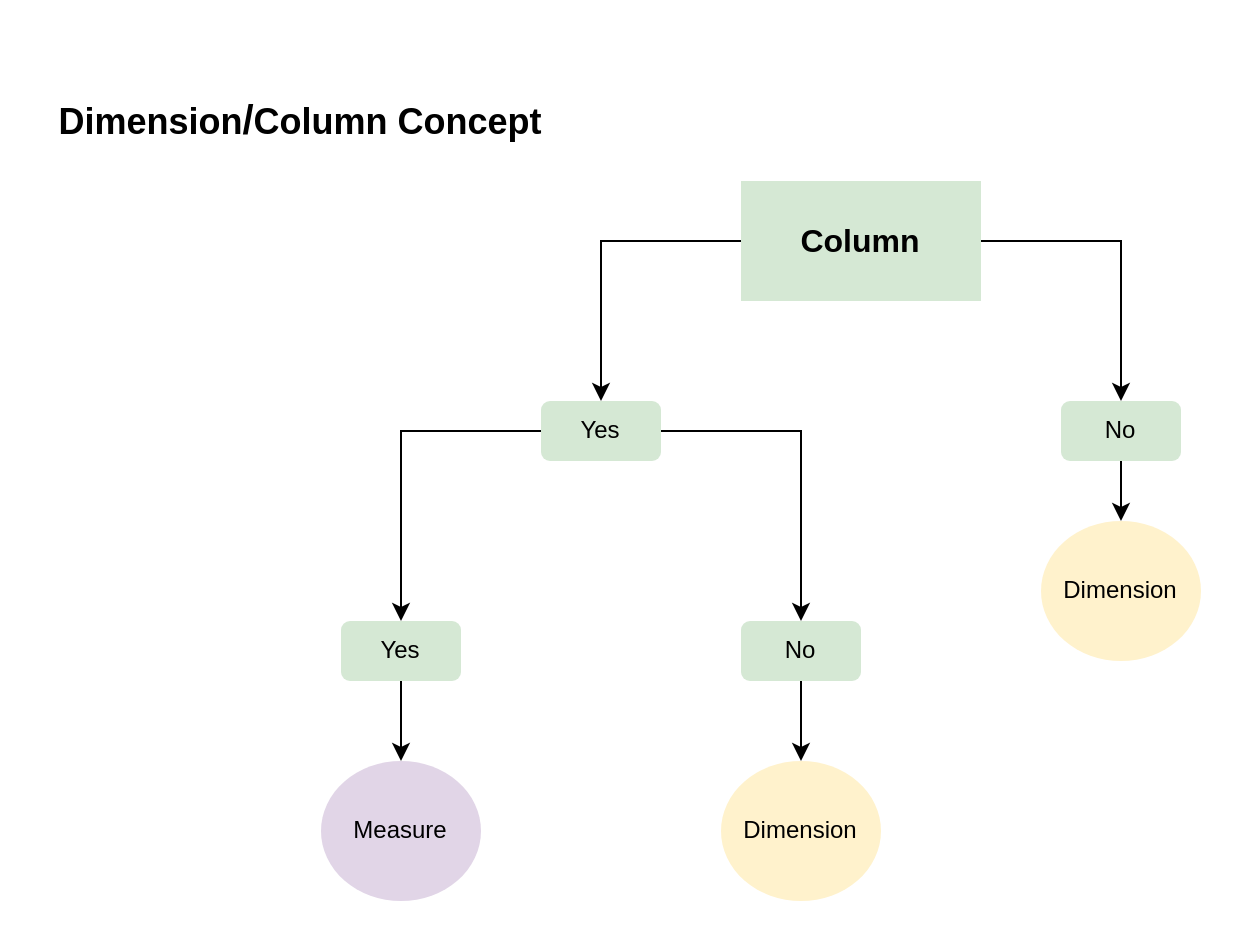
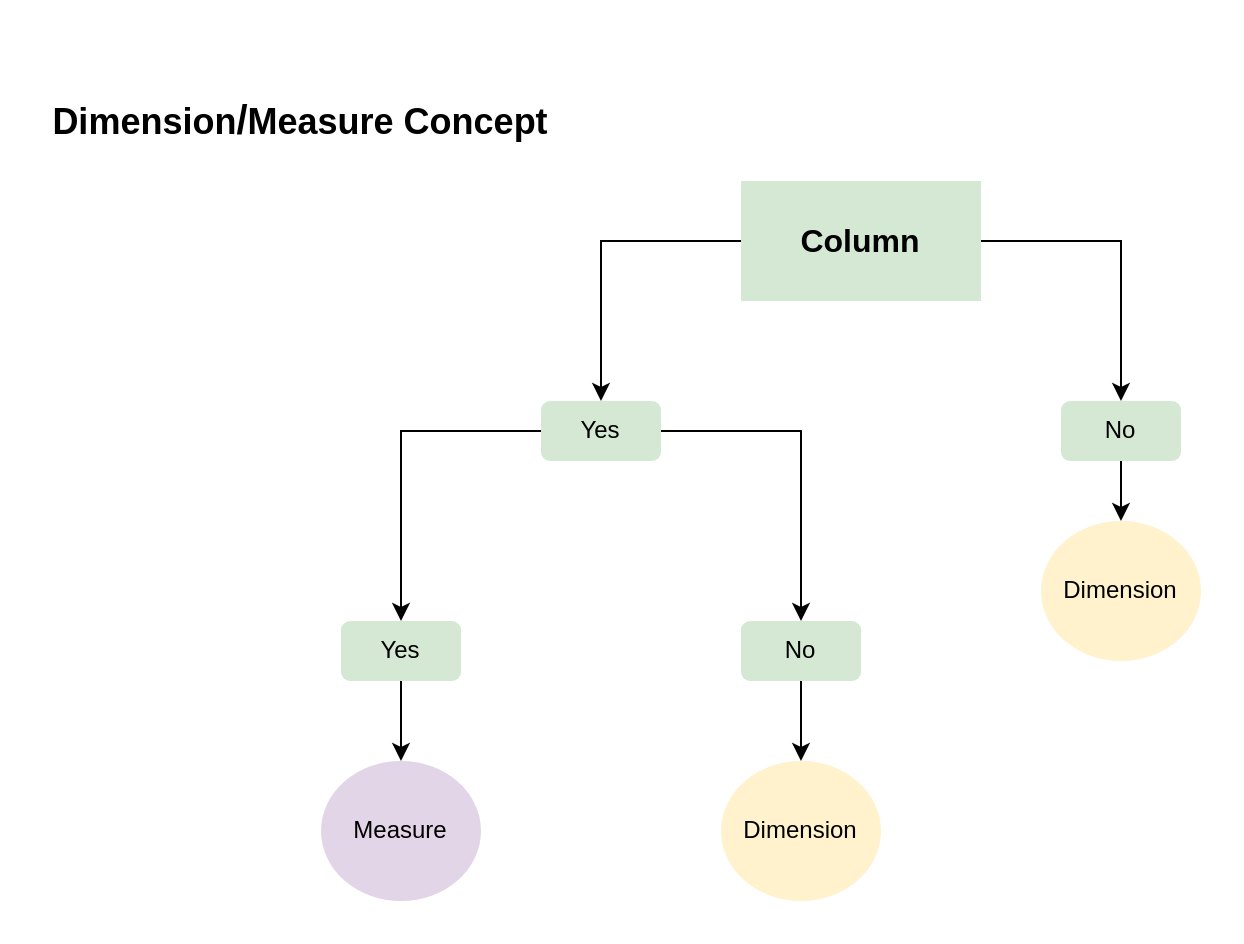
- <mxCell id="18" value="Dimension&lt;font style=&quot;font-size: 20px;&quot;&gt;/&lt;/font&gt;Column Concept" style="text;html=1;align=center;verticalAlign=middle;whiteSpace=wrap;rounded=0;fontSize=18;fontStyle=1" vertex="1" parent="1"><mxGeometry x="20" y="20" width="260" height="80" as="geometry" /></mxCell>
+ <mxCell id="18" value="Dimension&lt;font style=&quot;font-size: 20px;&quot;&gt;/&lt;/font&gt;Measure Concept" style="text;html=1;align=center;verticalAlign=middle;whiteSpace=wrap;rounded=0;fontSize=18;fontStyle=1" vertex="1" parent="1"><mxGeometry x="20" y="20" width="260" height="80" as="geometry" /></mxCell>
